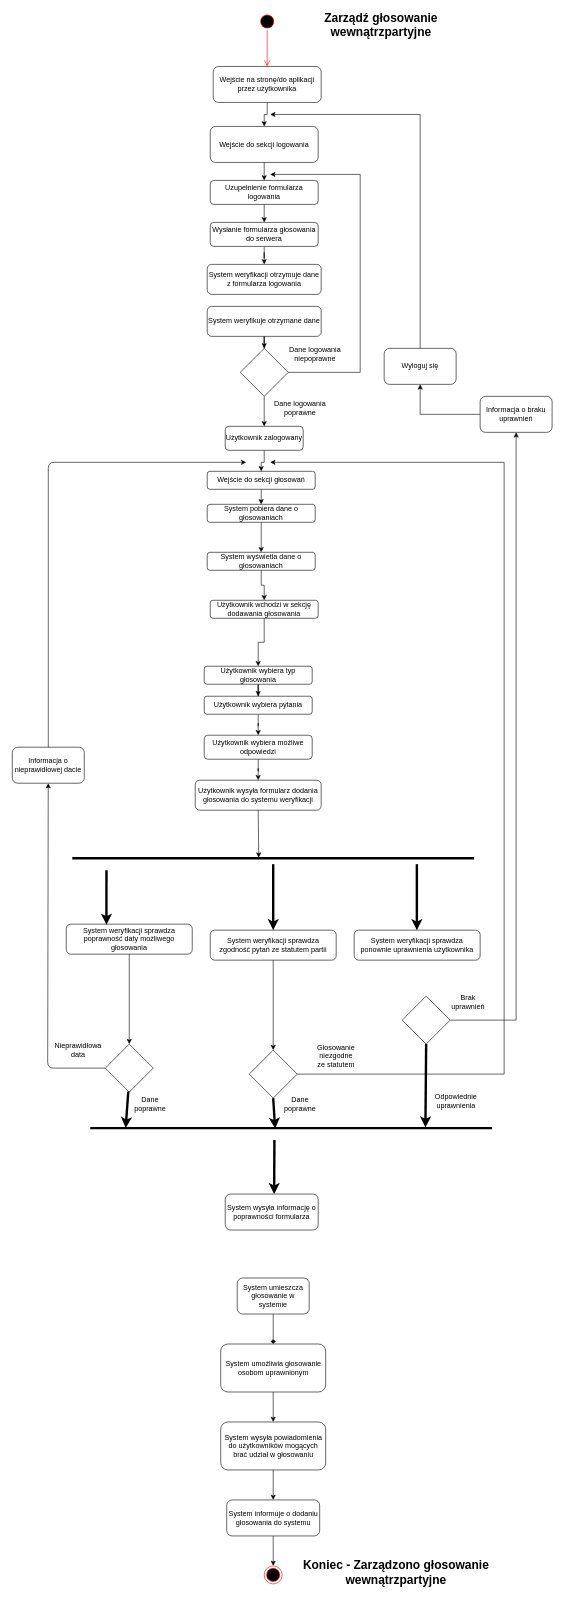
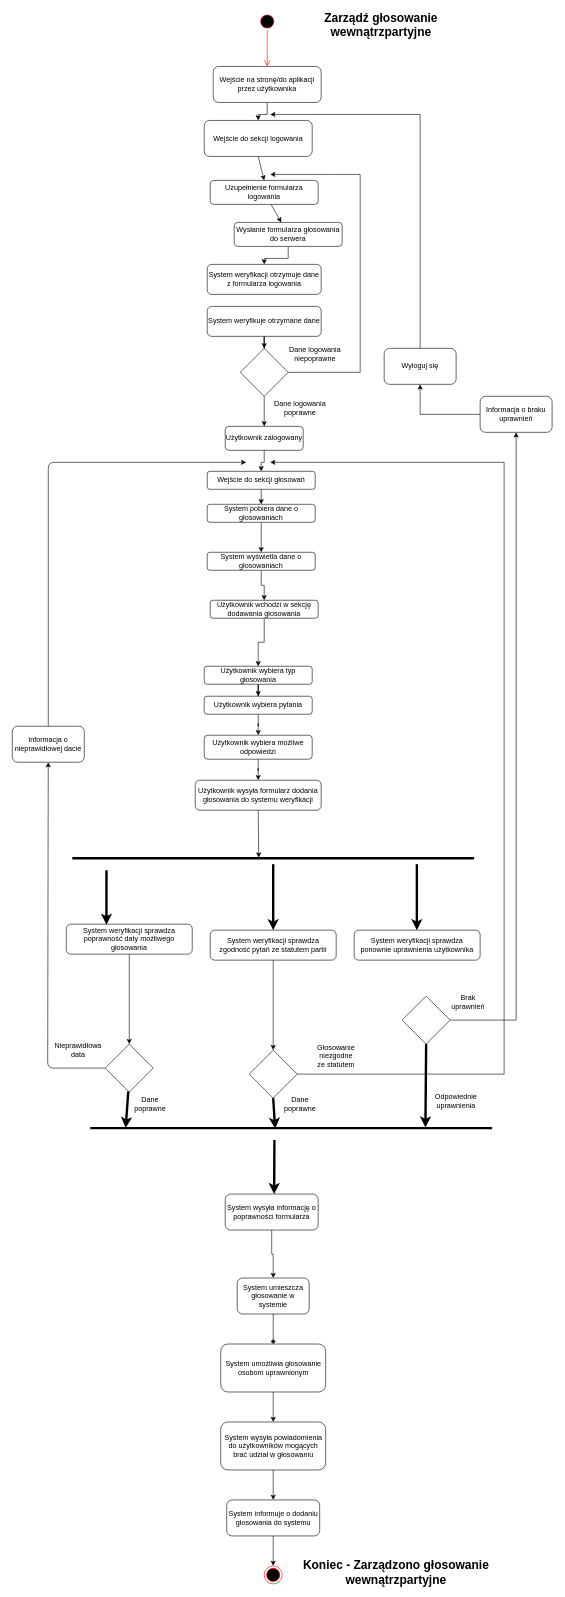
- <mxCell id="14" value="Wejście do sekcji logowania" style="rounded=1;whiteSpace=wrap;html=1;" parent="1" vertex="1"><mxGeometry x="350" y="210" width="180" height="60" as="geometry" /></mxCell>
+ <mxCell id="14" value="Wejście do sekcji logowania" style="rounded=1;whiteSpace=wrap;html=1;" parent="1" vertex="1"><mxGeometry x="340" y="200" width="180" height="60" as="geometry" /></mxCell>
- <mxCell id="17" value="Wysłanie formularza głosowania do serwera" style="rounded=1;whiteSpace=wrap;html=1;" parent="1" vertex="1"><mxGeometry x="350" y="370" width="180" height="40" as="geometry" /></mxCell>
+ <mxCell id="17" value="Wysłanie formularza głosowania do serwera" style="rounded=1;whiteSpace=wrap;html=1;" parent="1" vertex="1"><mxGeometry x="390" y="370" width="180" height="40" as="geometry" /></mxCell>
- <mxCell id="54" value="Informacja o nieprawidłowej dacie" style="rounded=1;whiteSpace=wrap;html=1;" vertex="1" parent="1"><mxGeometry x="20" y="1245" width="120" height="60" as="geometry" /></mxCell>
+ <mxCell id="54" value="Informacja o nieprawidłowej dacie" style="rounded=1;whiteSpace=wrap;html=1;" vertex="1" parent="1"><mxGeometry y="1210" width="120" height="60" as="geometry" x="20" /></mxCell>
+ <mxCell id="76" value="" style="edgeStyle=orthogonalEdgeStyle;rounded=0;jumpSize=4;orthogonalLoop=1;jettySize=auto;html=1;strokeWidth=1;" edge="1" parent="1" source="77" target="71"><mxGeometry relative="1" as="geometry" /></mxCell>
